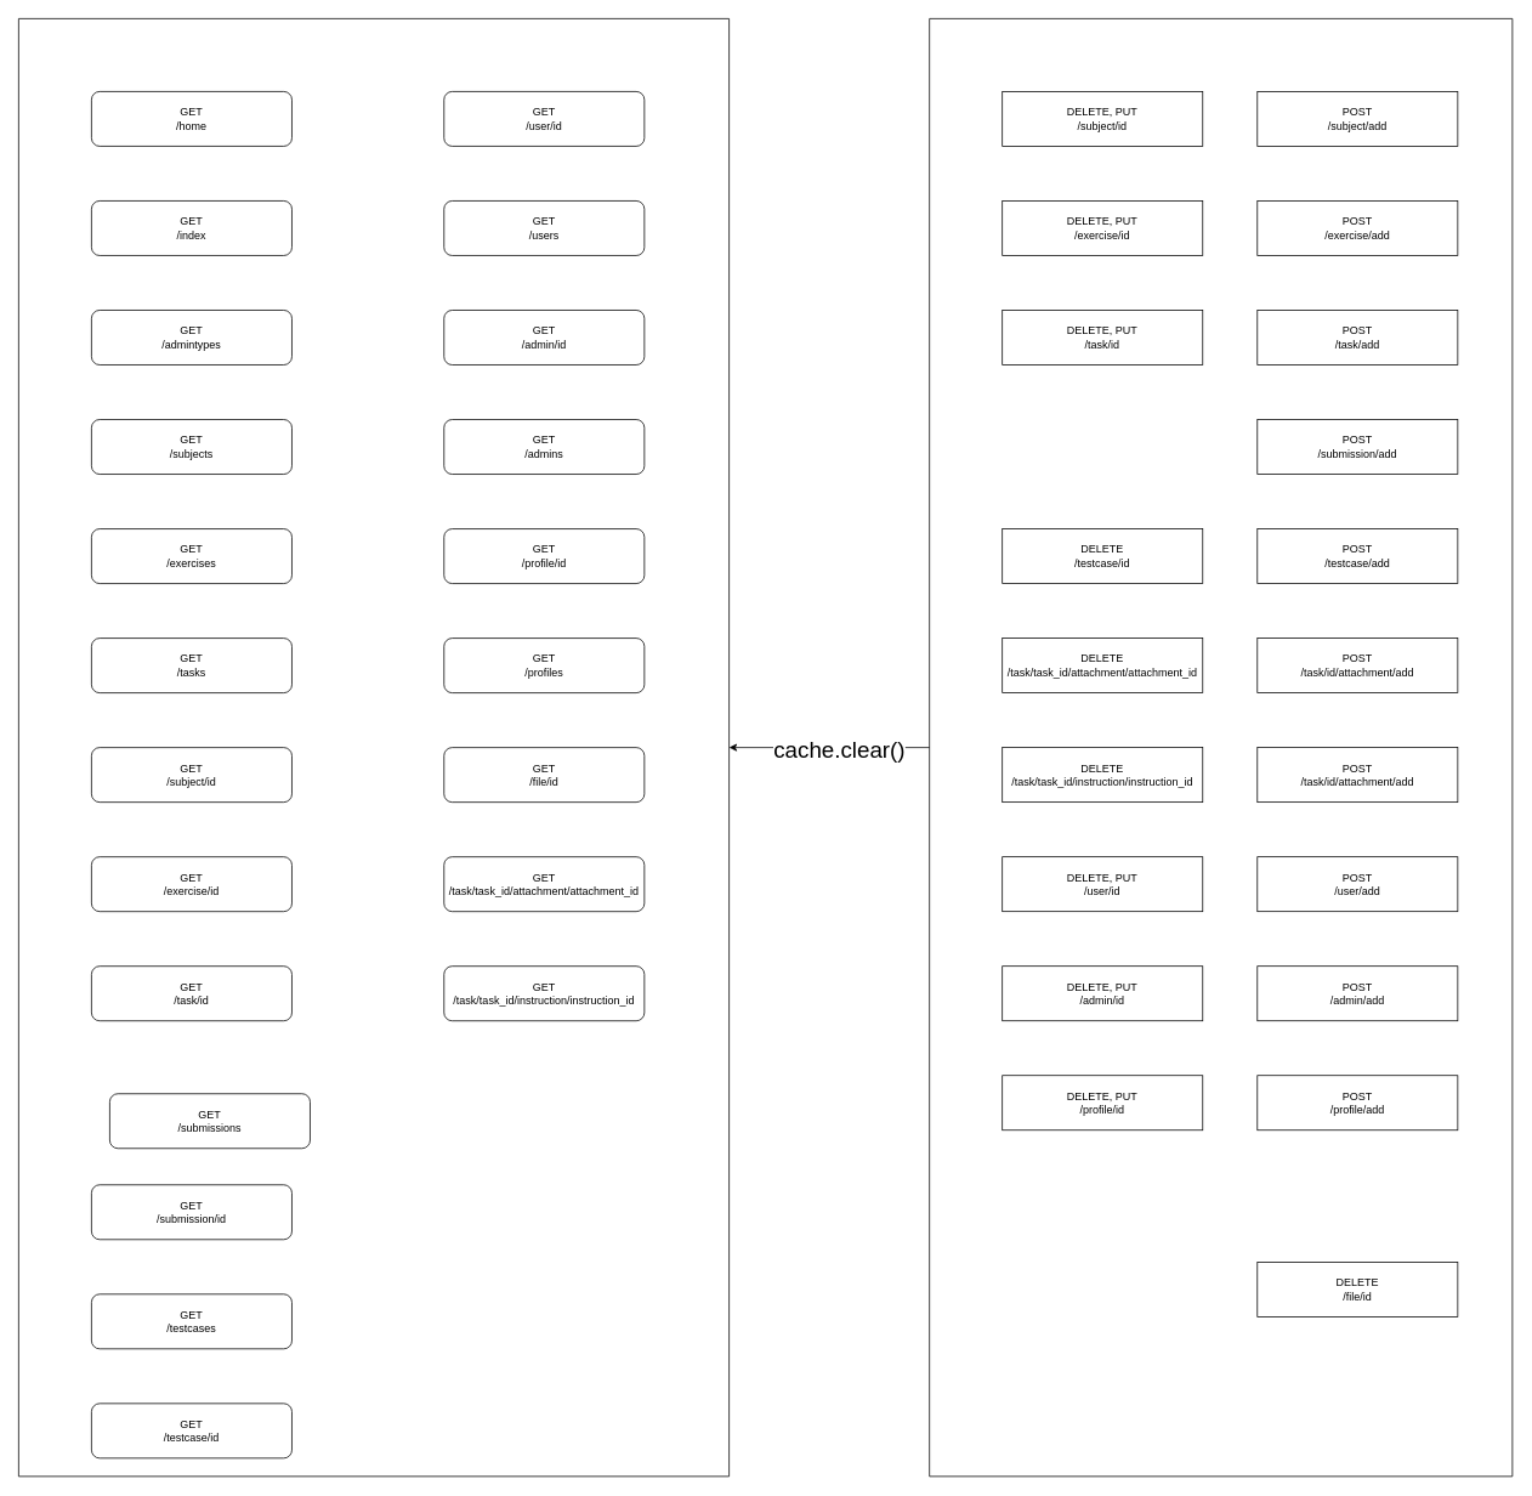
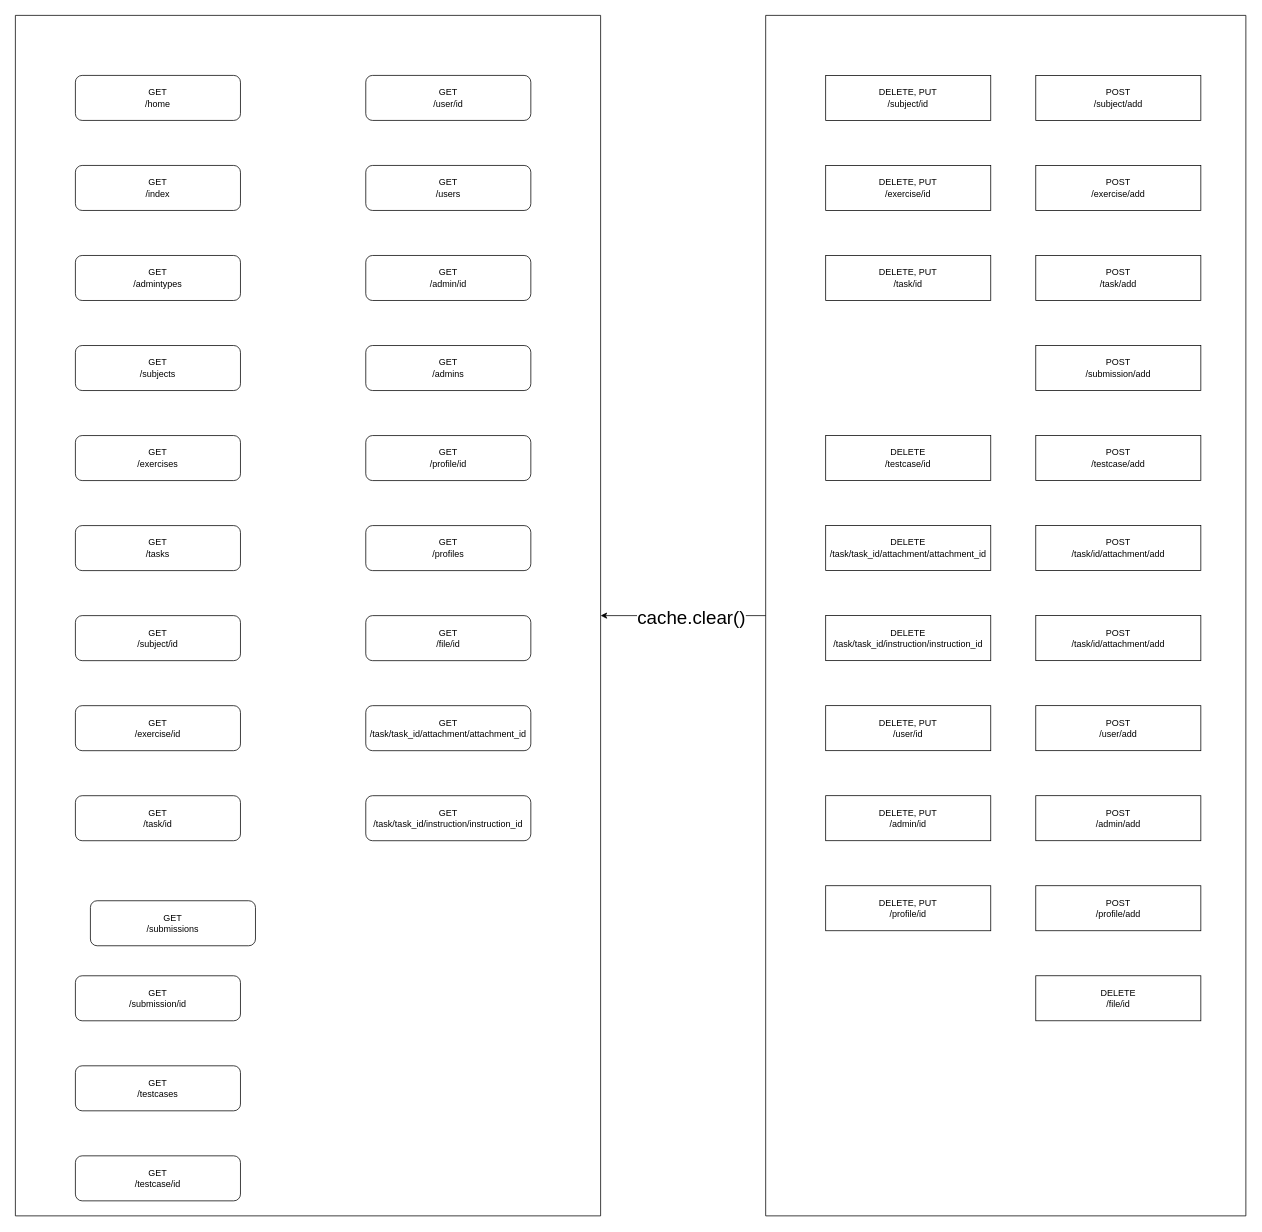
- <mxCell id="47" value="DELETE&lt;br&gt;/file/id" style="rounded=0;whiteSpace=wrap;html=1;" parent="27" vertex="1"><mxGeometry x="360" y="1365" width="220" height="60" as="geometry" /></mxCell>
+ <mxCell id="47" value="DELETE&lt;br&gt;/file/id" style="rounded=0;whiteSpace=wrap;html=1;" parent="27" vertex="1"><mxGeometry x="360" y="1280" width="220" height="60" as="geometry" /></mxCell>
